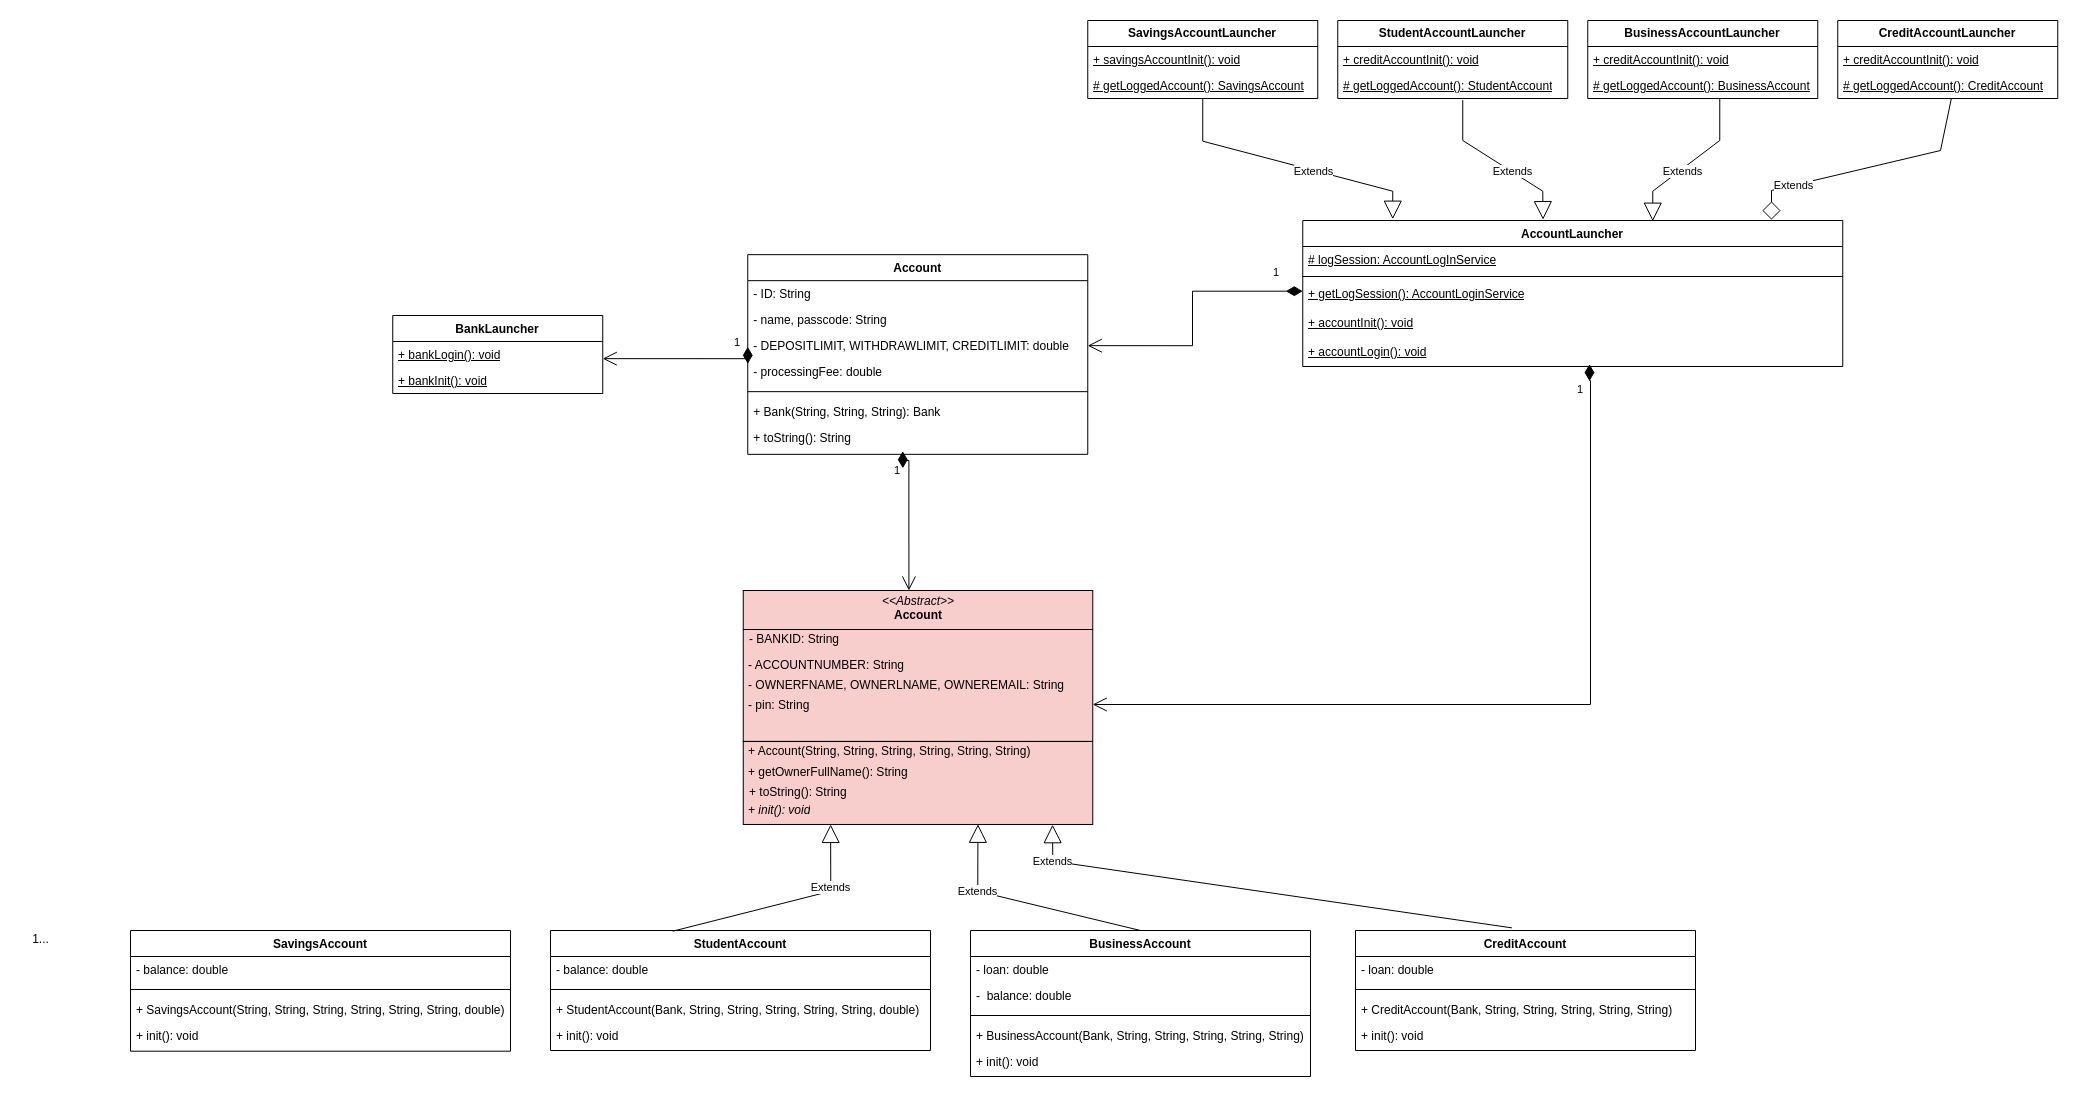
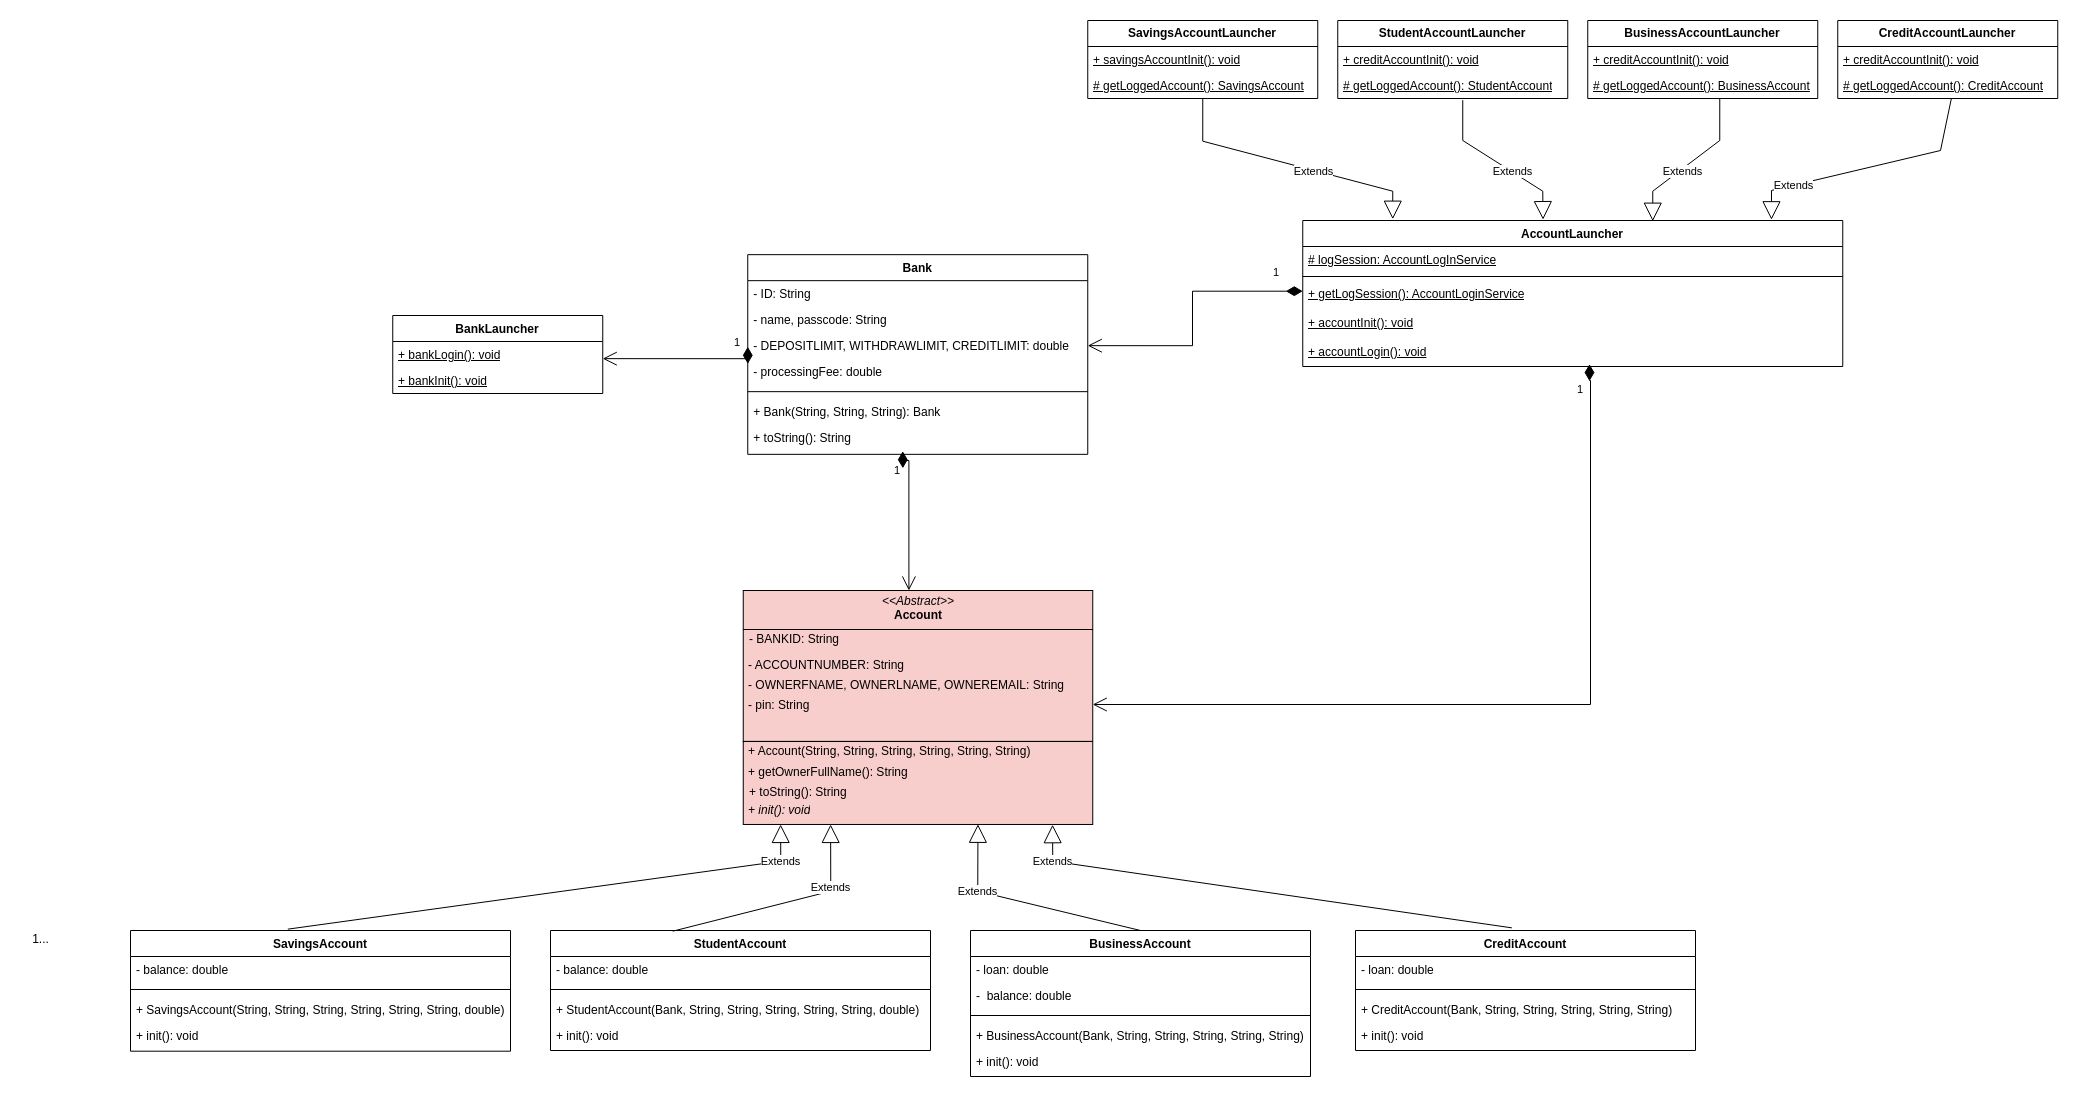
- <mxCell id="43" value="Extends" style="endArrow=diamond;endSize=16;endFill=0;html=1;rounded=0;entryX=0.868;entryY=-0.005;entryDx=0;entryDy=0;entryPerimeter=0;exitX=0.516;exitY=1.018;exitDx=0;exitDy=0;exitPerimeter=0;" parent="1" source="14" edge="1" target="36"><mxGeometry x="0.599" width="160" relative="1" as="geometry"><mxPoint x="1922.25" y="100.7" as="sourcePoint" /><mxPoint x="1952.25" y="100" as="targetPoint" /><mxPoint as="offset" /><Array as="points"><mxPoint x="1940" y="150" /><mxPoint x="1771" y="190" /></Array></mxGeometry></mxCell>
+ <mxCell id="43" value="Extends" style="endArrow=block;endSize=16;endFill=0;html=1;rounded=0;entryX=0.868;entryY=-0.005;entryDx=0;entryDy=0;entryPerimeter=0;exitX=0.516;exitY=1.018;exitDx=0;exitDy=0;exitPerimeter=0;" parent="1" source="14" edge="1" target="36"><mxGeometry x="0.599" width="160" relative="1" as="geometry"><mxPoint x="1922.25" y="100.7" as="sourcePoint" /><mxPoint x="1952.25" y="100" as="targetPoint" /><mxPoint as="offset" /><Array as="points"><mxPoint x="1940" y="150" /><mxPoint x="1771" y="190" /></Array></mxGeometry></mxCell>
- <mxCell id="44" value="Account" style="swimlane;fontStyle=1;align=center;verticalAlign=top;childLayout=stackLayout;horizontal=1;startSize=26;horizontalStack=0;resizeParent=1;resizeLast=0;collapsible=1;marginBottom=0;rounded=0;shadow=0;strokeWidth=1;" parent="1" vertex="1"><mxGeometry x="747.25" y="254.17" width="340" height="199.66" as="geometry"><mxRectangle x="230" y="140" width="160" height="26" as="alternateBounds" /></mxGeometry></mxCell>
+ <mxCell id="44" value="Bank" style="swimlane;fontStyle=1;align=center;verticalAlign=top;childLayout=stackLayout;horizontal=1;startSize=26;horizontalStack=0;resizeParent=1;resizeLast=0;collapsible=1;marginBottom=0;rounded=0;shadow=0;strokeWidth=1;" parent="1" vertex="1"><mxGeometry x="747.25" y="254.17" width="340" height="199.66" as="geometry"><mxRectangle x="230" y="140" width="160" height="26" as="alternateBounds" /></mxGeometry></mxCell>
+ <mxCell id="64" value="Extends" style="endArrow=block;endSize=16;endFill=0;html=1;rounded=0;entryX=0.107;entryY=1;entryDx=0;entryDy=0;entryPerimeter=0;exitX=0.414;exitY=-0.011;exitDx=0;exitDy=0;exitPerimeter=0;" parent="1" source="20" target="53" edge="1"><mxGeometry x="0.862" width="160" relative="1" as="geometry"><mxPoint x="782.25" y="824" as="sourcePoint" /><mxPoint x="322.25" y="930" as="targetPoint" /><mxPoint as="offset" /><Array as="points"><mxPoint x="562.25" y="890.7" /><mxPoint x="780.25" y="860.7" /></Array></mxGeometry></mxCell>
